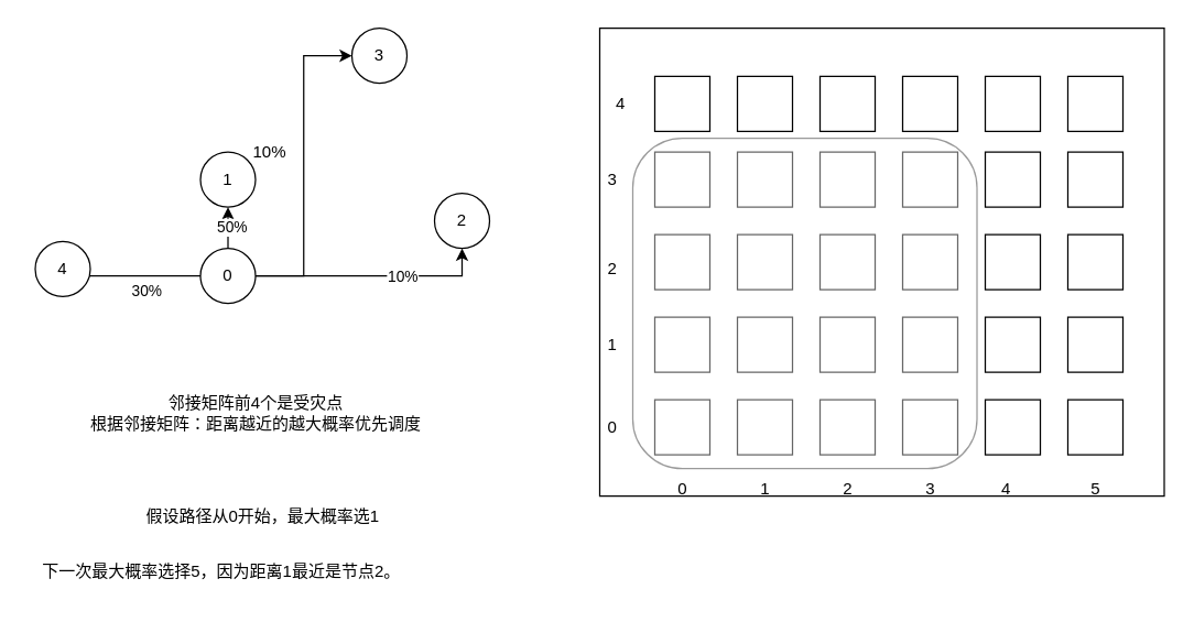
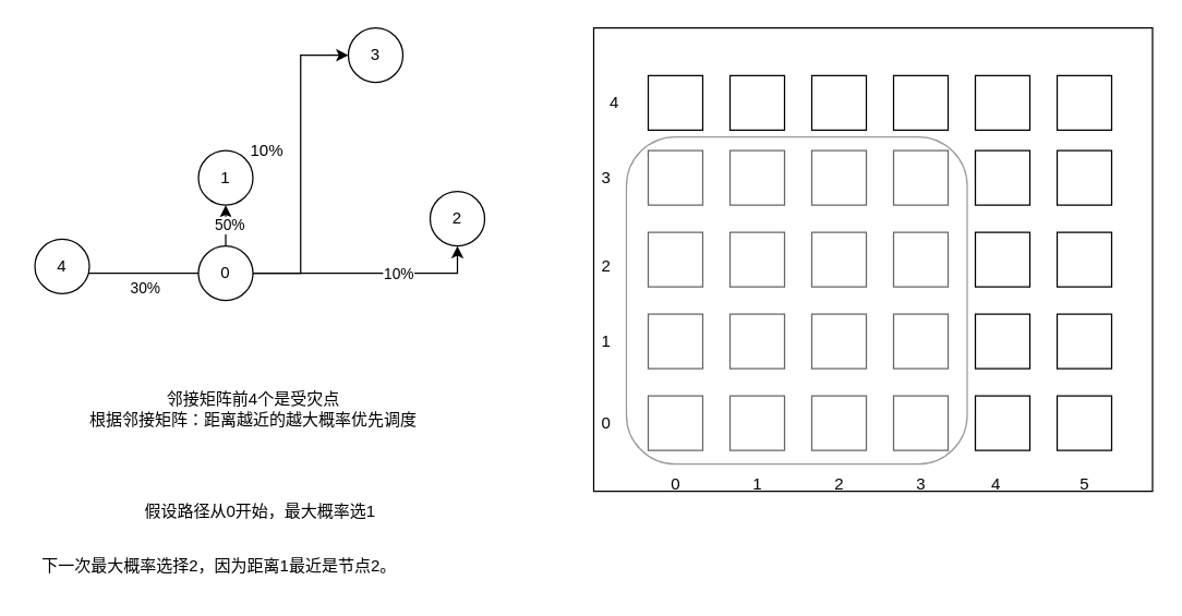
- <mxCell id="60" value="下一次最大概率选择5，因为距离1最近是节点2。" style="text;html=1;align=center;verticalAlign=middle;resizable=0;points=[];autosize=1;strokeColor=none;fillColor=none;" parent="1" vertex="1"><mxGeometry x="20" y="400" width="280" height="30" as="geometry" /></mxCell>
+ <mxCell id="60" value="下一次最大概率选择2，因为距离1最近是节点2。" style="text;html=1;align=center;verticalAlign=middle;resizable=0;points=[];autosize=1;strokeColor=none;fillColor=none;" parent="1" vertex="1"><mxGeometry x="20" y="400" width="280" height="30" as="geometry" /></mxCell>
